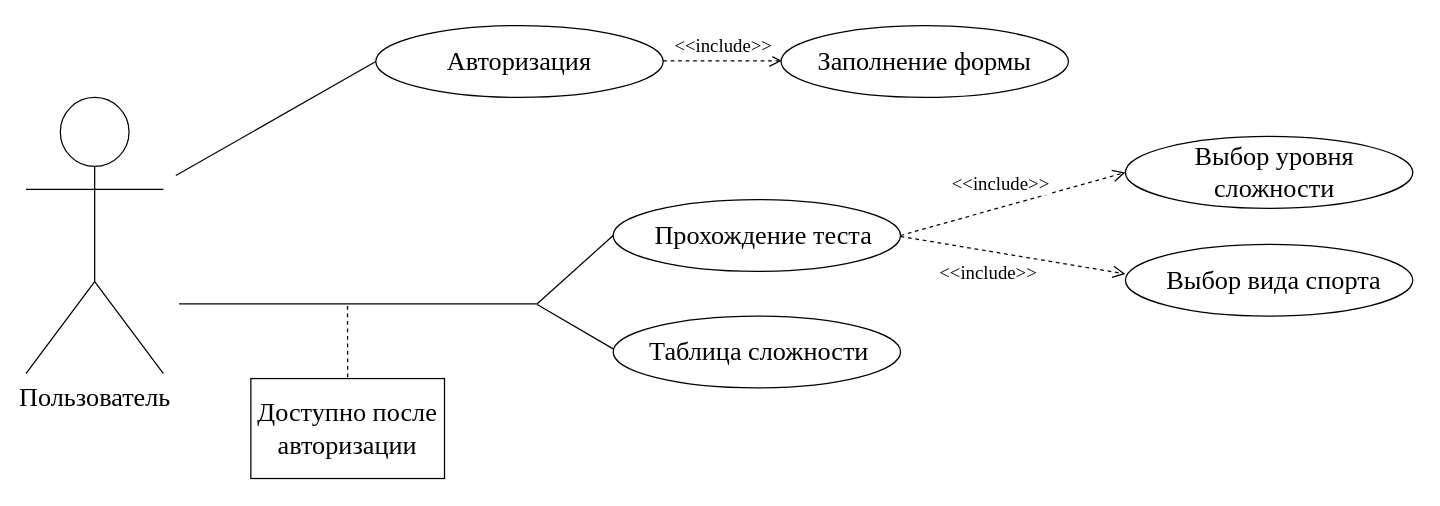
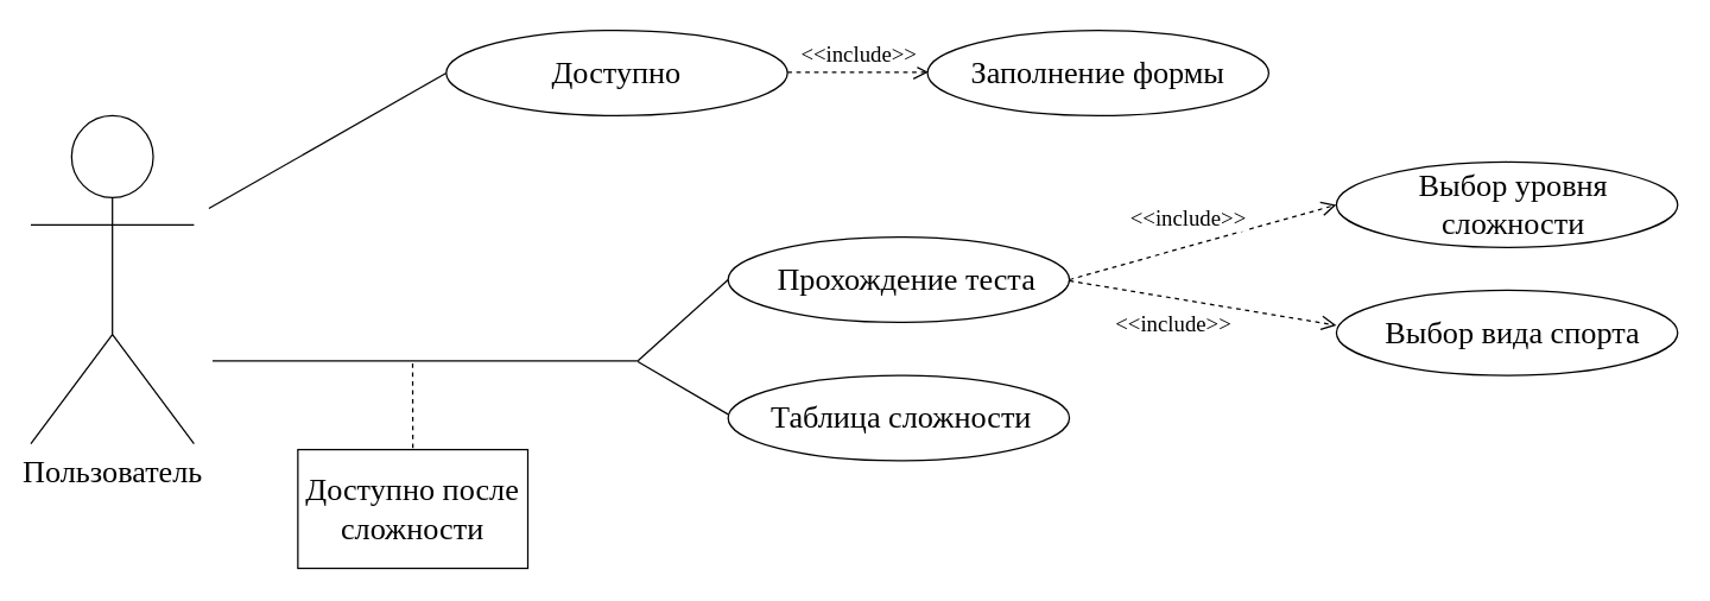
- <mxCell id="5" value="&lt;font style=&quot;font-size: 21px;&quot;&gt;Авторизация&lt;/font&gt;" style="text;html=1;align=center;verticalAlign=middle;whiteSpace=wrap;rounded=0;fontSize=21;fontFamily=isocpeur;" vertex="1" parent="1"><mxGeometry x="340" y="33.75" width="150" height="30" as="geometry" /></mxCell>
+ <mxCell id="5" value="&lt;font style=&quot;font-size: 21px;&quot;&gt;Доступно&lt;/font&gt;" style="text;html=1;align=center;verticalAlign=middle;whiteSpace=wrap;rounded=0;fontSize=21;fontFamily=isocpeur;" vertex="1" parent="1"><mxGeometry x="340" y="33.75" width="150" height="30" as="geometry" /></mxCell>
- <mxCell id="6" value="&lt;font style=&quot;font-size: 21px;&quot;&gt;Доступно после авторизации&lt;/font&gt;" style="html=1;whiteSpace=wrap;fontSize=21;fontFamily=isocpeur;" vertex="1" parent="1"><mxGeometry x="200" y="302.5" width="155" height="80" as="geometry" /></mxCell>
+ <mxCell id="6" value="&lt;font style=&quot;font-size: 21px;&quot;&gt;Доступно после сложности&lt;/font&gt;" style="html=1;whiteSpace=wrap;fontSize=21;fontFamily=isocpeur;" vertex="1" parent="1"><mxGeometry x="200" y="302.5" width="155" height="80" as="geometry" /></mxCell>
